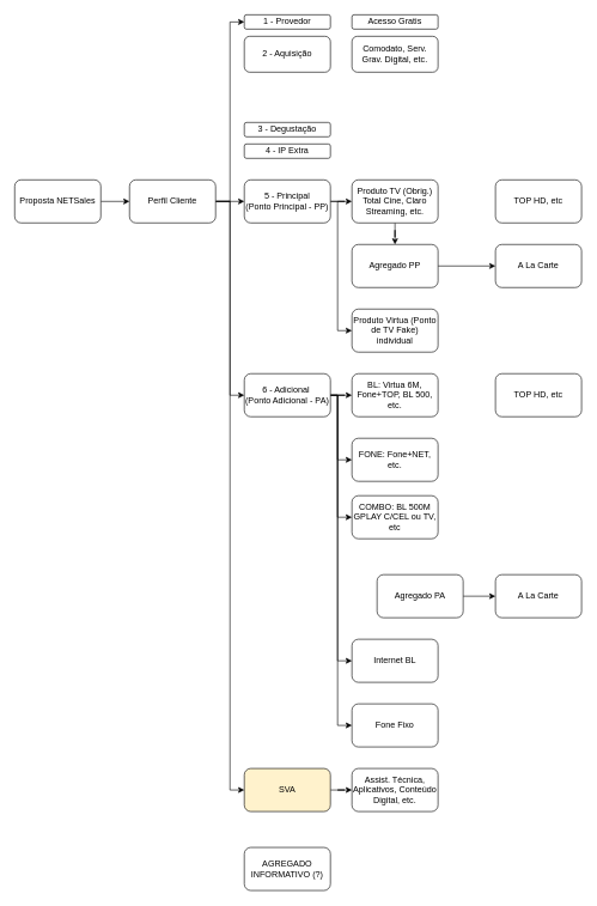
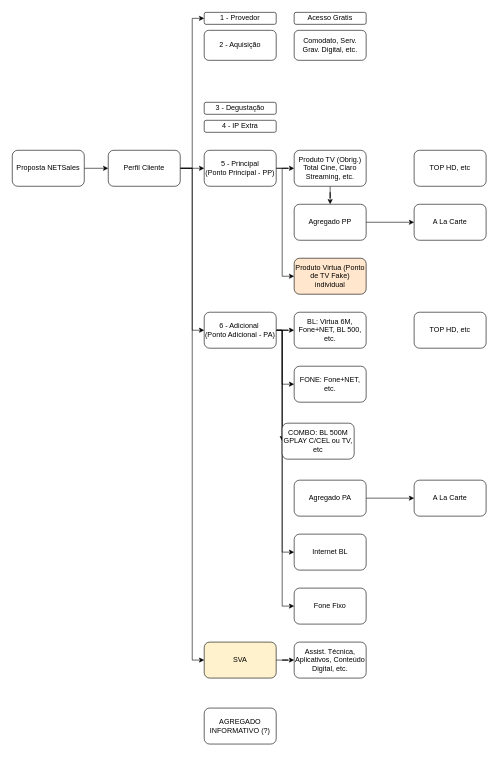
- <mxCell id="13" value="Produto Virtua (Ponto de TV Fake) individual" style="rounded=1;whiteSpace=wrap;html=1;" vertex="1" parent="1"><mxGeometry x="490" y="430" width="120" height="60" as="geometry" /></mxCell>
+ <mxCell id="13" value="Produto Virtua (Ponto de TV Fake) individual" style="rounded=1;whiteSpace=wrap;html=1;fillColor=#ffe6cc;" vertex="1" parent="1"><mxGeometry x="490" y="430" width="120" height="60" as="geometry" /></mxCell>
- <mxCell id="26" value="BL: Virtua 6M, Fone+TOP, BL 500, etc." style="rounded=1;whiteSpace=wrap;html=1;" vertex="1" parent="1"><mxGeometry x="490" y="520" width="120" height="60" as="geometry" /></mxCell>
+ <mxCell id="26" value="BL: Virtua 6M, Fone+NET, BL 500, etc." style="rounded=1;whiteSpace=wrap;html=1;" vertex="1" parent="1"><mxGeometry x="490" y="520" width="120" height="60" as="geometry" /></mxCell>
- <mxCell id="43" value="COMBO: BL 500M GPLAY C/CEL ou TV, etc" style="rounded=1;whiteSpace=wrap;html=1;" vertex="1" parent="1"><mxGeometry x="490" y="690" width="120" height="60" as="geometry" /></mxCell>
+ <mxCell id="43" value="COMBO: BL 500M GPLAY C/CEL ou TV, etc" style="rounded=1;whiteSpace=wrap;html=1;" vertex="1" parent="1"><mxGeometry x="470" y="705" width="120" height="60" as="geometry" /></mxCell>
- <mxCell id="28" value="Agregado PA" style="rounded=1;whiteSpace=wrap;html=1;" vertex="1" parent="1"><mxGeometry x="525" y="800" width="120" height="60" as="geometry" /></mxCell>
+ <mxCell id="28" value="Agregado PA" style="rounded=1;whiteSpace=wrap;html=1;" vertex="1" parent="1"><mxGeometry x="490" y="800" width="120" height="60" as="geometry" /></mxCell>
